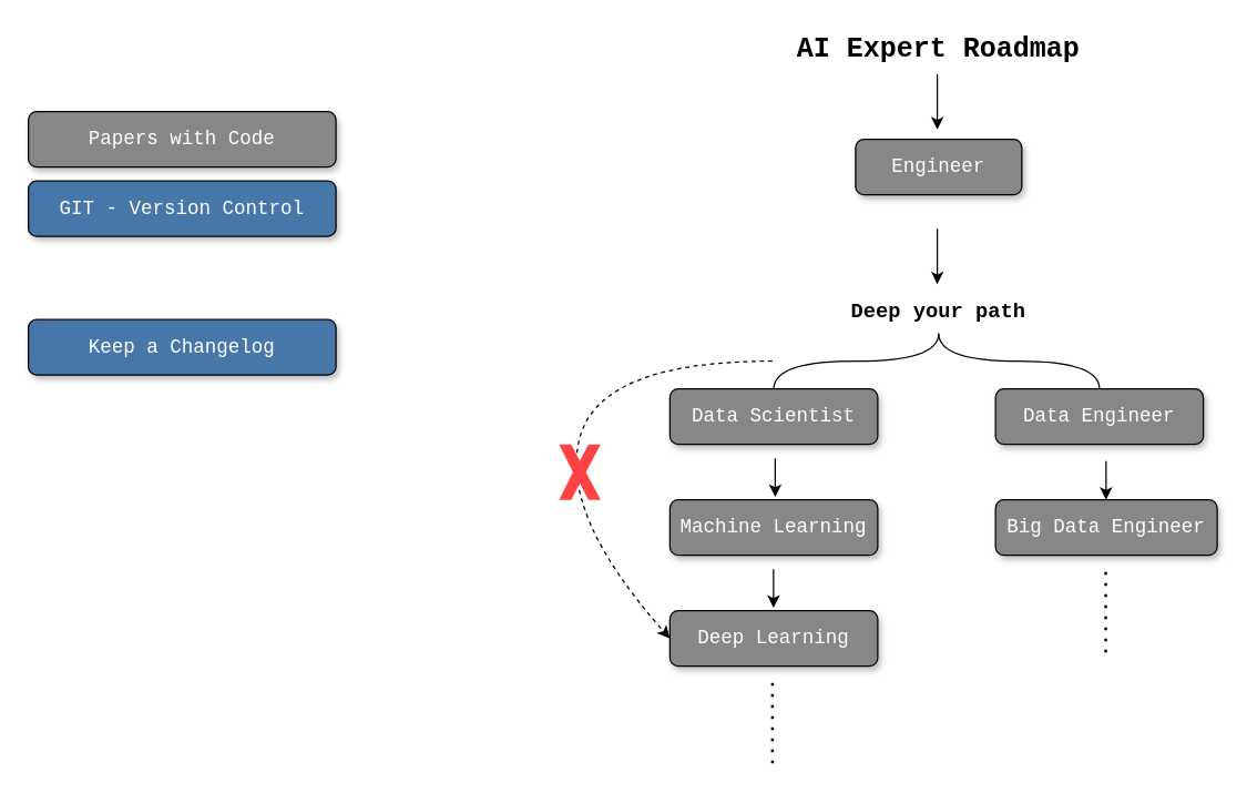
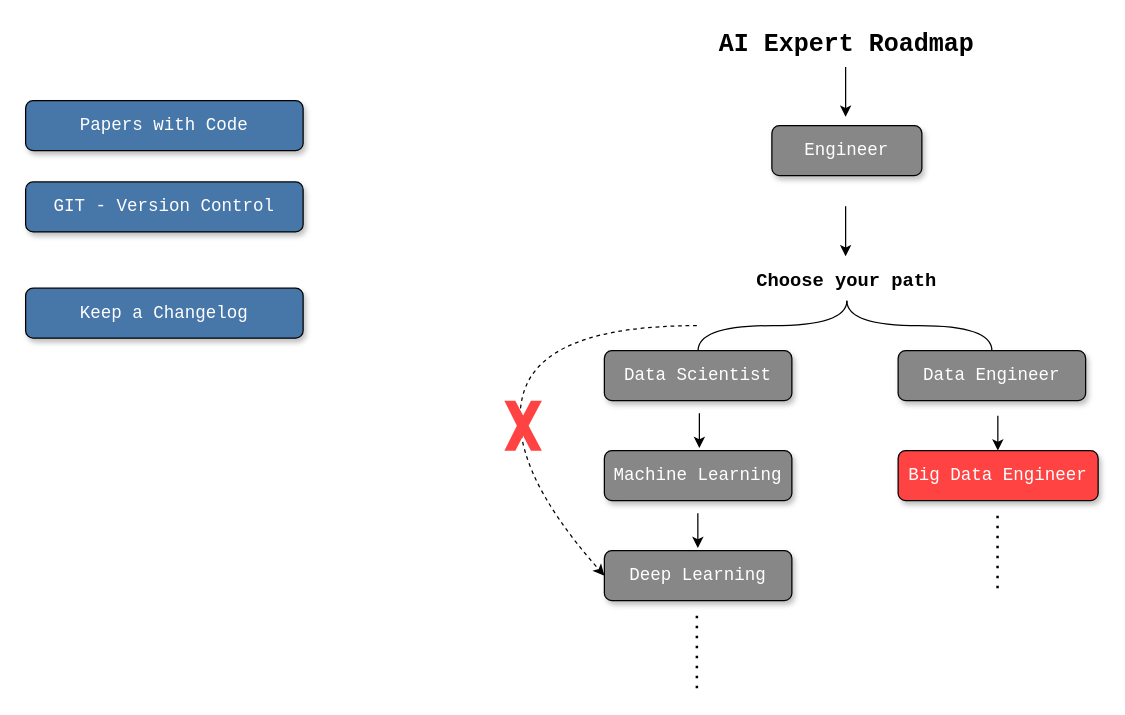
- <mxCell id="21" value="&lt;font style=&quot;font-size: 14px;&quot;&gt;Papers with Code&lt;/font&gt;" style="rounded=1;whiteSpace=wrap;html=1;fontFamily=Courier New;fontColor=#ffffff;fillColor=#878787;shadow=1;" parent="1" vertex="1"><mxGeometry x="20" y="80" width="222" height="40" as="geometry" /></mxCell>
+ <mxCell id="21" value="&lt;font style=&quot;font-size: 14px;&quot;&gt;Papers with Code&lt;/font&gt;" style="rounded=1;whiteSpace=wrap;html=1;fontFamily=Courier New;fontColor=#ffffff;fillColor=#4776a9;shadow=1;" parent="1" vertex="1"><mxGeometry x="20" y="80" width="222" height="40" as="geometry" /></mxCell>
- <mxCell id="22" value="&lt;font style=&quot;font-size: 14px;&quot;&gt;GIT - Version Control&lt;/font&gt;" style="rounded=1;whiteSpace=wrap;html=1;fontFamily=Courier New;fontColor=#ffffff;fillColor=#4776a9;shadow=1;" parent="1" vertex="1"><mxGeometry x="20" y="130" width="222" height="40" as="geometry" /></mxCell>
+ <mxCell id="22" value="&lt;font style=&quot;font-size: 14px;&quot;&gt;GIT - Version Control&lt;/font&gt;" style="rounded=1;whiteSpace=wrap;html=1;fontFamily=Courier New;fontColor=#ffffff;fillColor=#4776a9;shadow=1;" parent="1" vertex="1"><mxGeometry x="20" y="145" width="222" height="40" as="geometry" /></mxCell>
- <mxCell id="7" value="Deep your path" style="text;html=1;strokeColor=none;fillColor=none;align=center;verticalAlign=middle;whiteSpace=wrap;rounded=0;fontFamily=Courier New;fontStyle=1;fontSize=15;" parent="1" vertex="1"><mxGeometry x="595" y="210" width="164" height="30" as="geometry" /></mxCell>
+ <mxCell id="7" value="Choose your path" style="text;html=1;strokeColor=none;fillColor=none;align=center;verticalAlign=middle;whiteSpace=wrap;rounded=0;fontFamily=Courier New;fontStyle=1;fontSize=15;" parent="1" vertex="1"><mxGeometry x="595" y="210" width="164" height="30" as="geometry" /></mxCell>
- <mxCell id="15" value="&lt;font style=&quot;font-size: 14px;&quot;&gt;Big Data Engineer&lt;/font&gt;" style="rounded=1;whiteSpace=wrap;html=1;fontFamily=Courier New;fontColor=#ffffff;fillColor=#878787;shadow=1;" parent="1" vertex="1"><mxGeometry x="718" y="360" width="160" height="40" as="geometry" /></mxCell>
+ <mxCell id="15" value="&lt;font style=&quot;font-size: 14px;&quot;&gt;Big Data Engineer&lt;/font&gt;" style="rounded=1;whiteSpace=wrap;html=1;fontFamily=Courier New;fontColor=#ffffff;fillColor=#ff4242;shadow=1;" parent="1" vertex="1"><mxGeometry x="718" y="360" width="160" height="40" as="geometry" /></mxCell>
